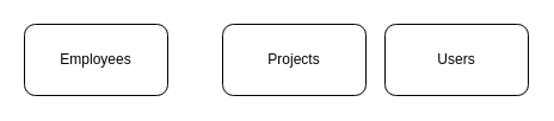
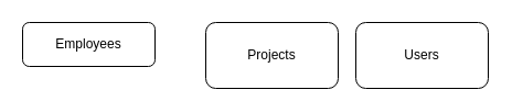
- <mxCell id="2" value="Employees" style="rounded=1;whiteSpace=wrap;html=1;" vertex="1" parent="1"><mxGeometry x="20" y="20" width="120" height="60" as="geometry" /></mxCell>
+ <mxCell id="2" value="Employees" style="rounded=1;whiteSpace=wrap;html=1;" vertex="1" parent="1"><mxGeometry x="20" y="20" width="120" height="40" as="geometry" /></mxCell>
